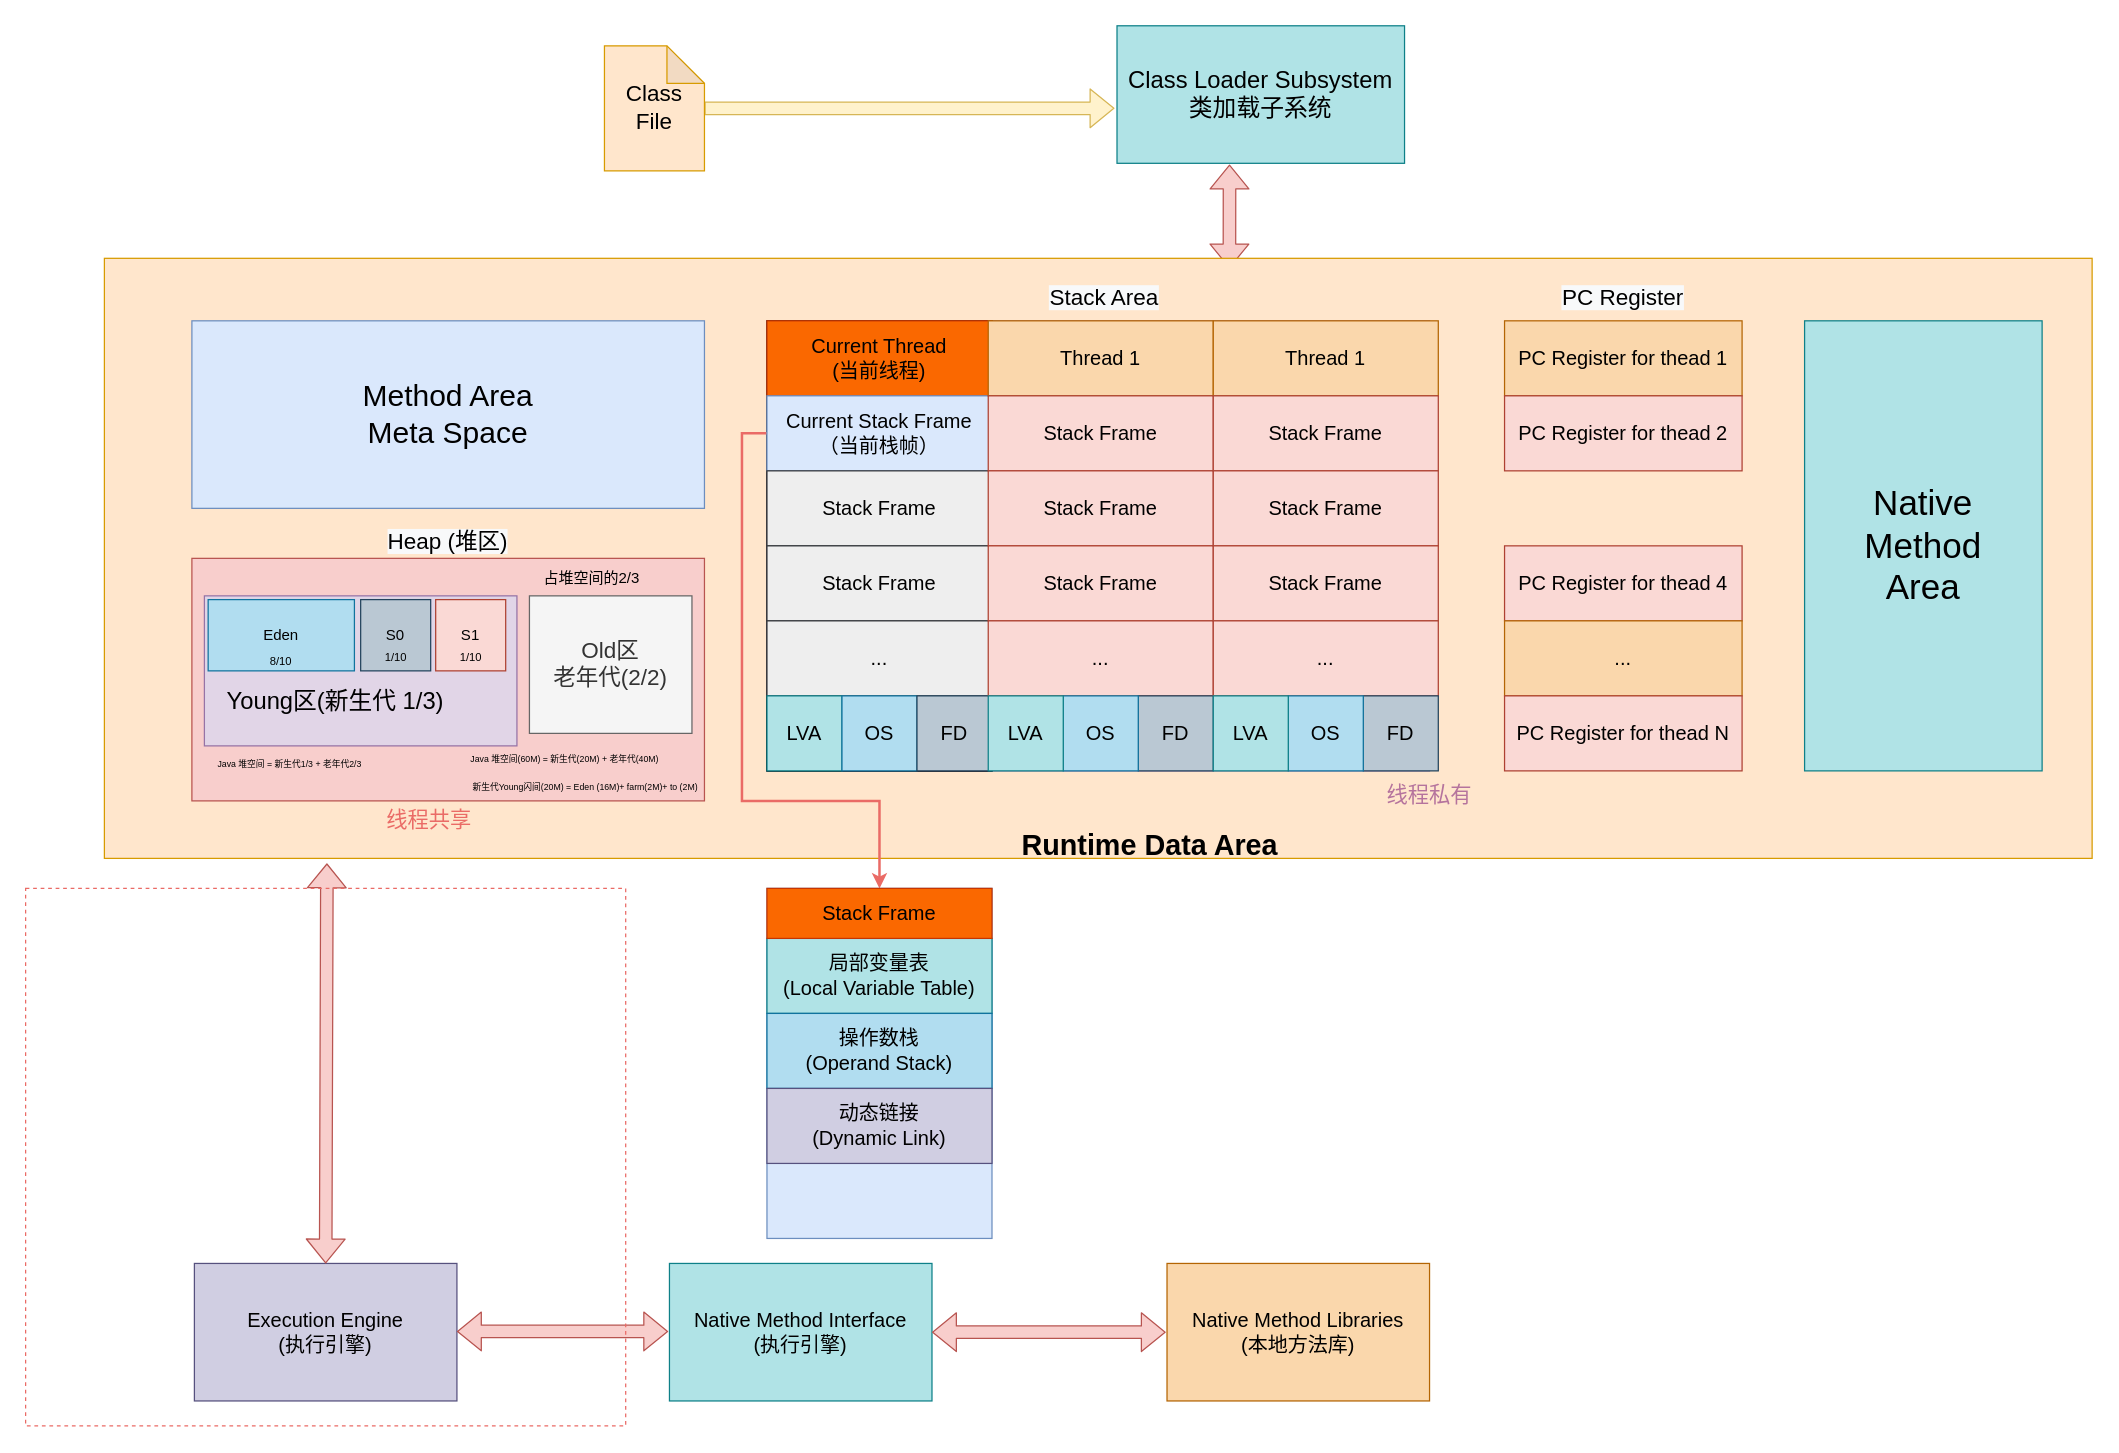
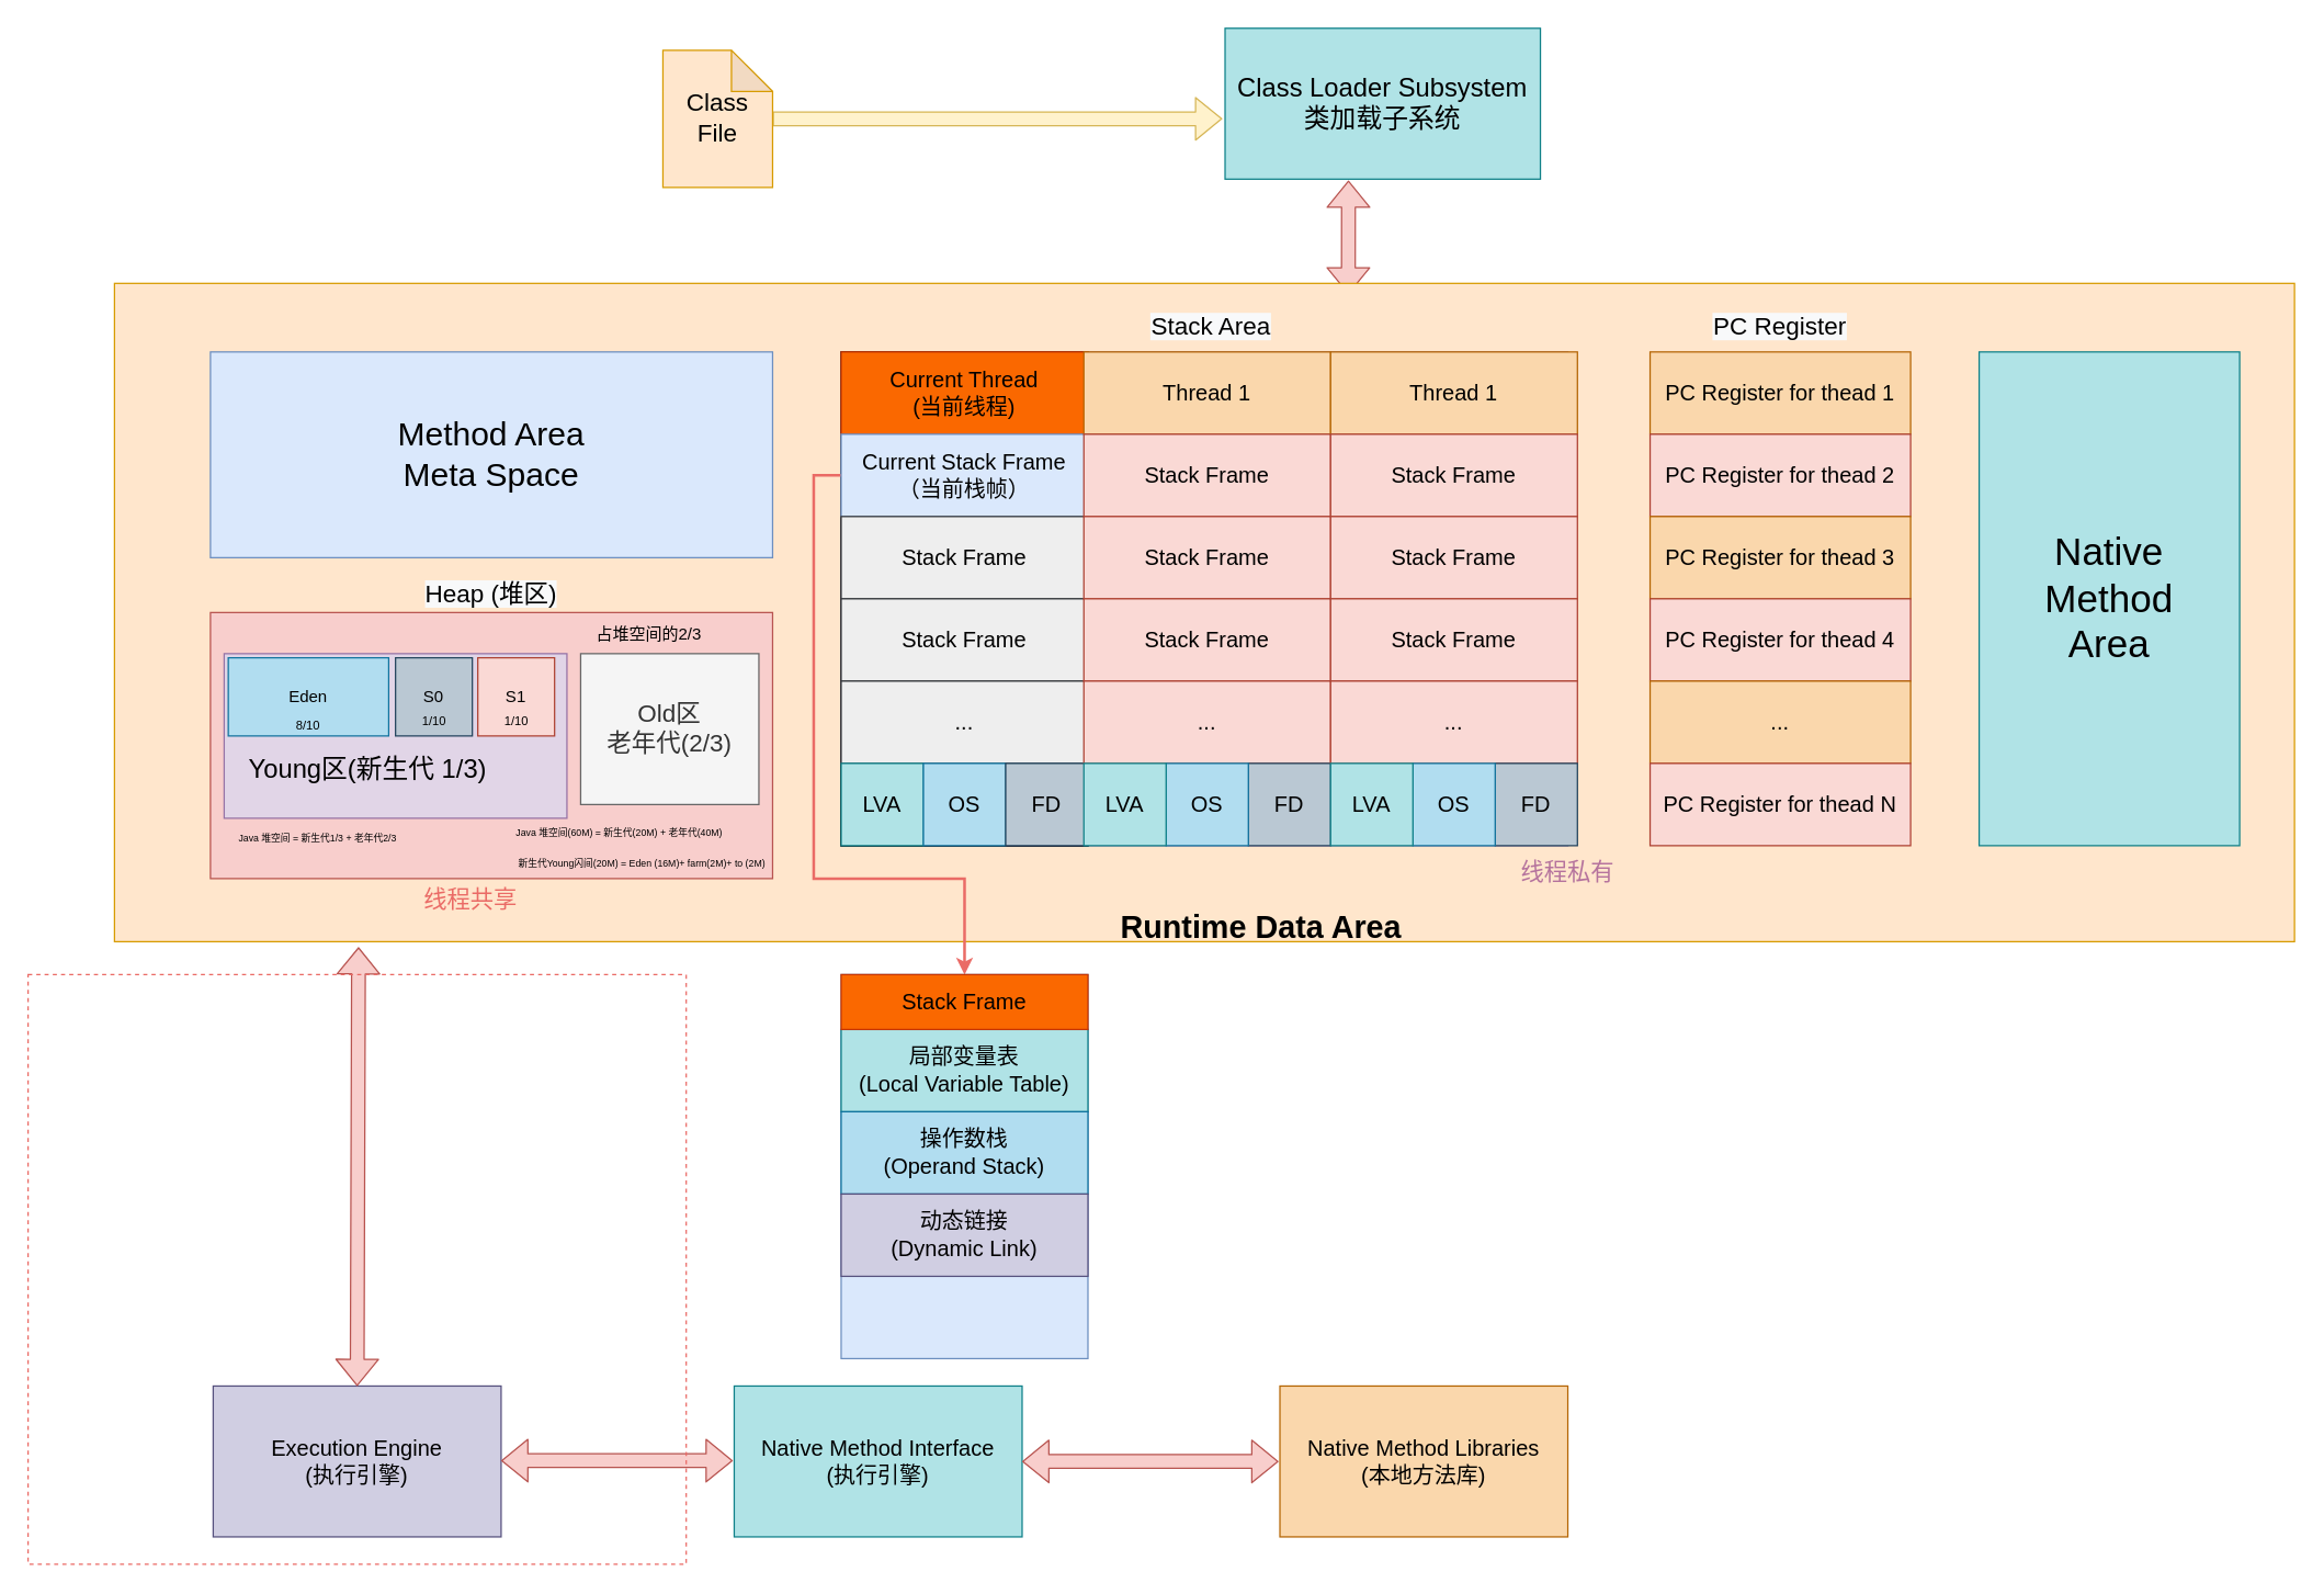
+ <mxCell id="51" value="PC Register for thead 3" style="rounded=0;whiteSpace=wrap;html=1;fontSize=16;strokeWidth=1;fillColor=#fad7ac;strokeColor=#b46504;" parent="48" vertex="1"><mxGeometry y="120" width="190" height="60" as="geometry" /></mxCell>
- <mxCell id="57" value="Old区&lt;br style=&quot;font-size: 18px&quot;&gt;老年代(2/2)" style="rounded=0;whiteSpace=wrap;html=1;fontSize=18;fillColor=#f5f5f5;strokeColor=#666666;fontColor=#333333;" parent="1" vertex="1"><mxGeometry x="423" y="476" width="130" height="110" as="geometry" /></mxCell>
+ <mxCell id="57" value="Old区&lt;br style=&quot;font-size: 18px&quot;&gt;老年代(2/3)" style="rounded=0;whiteSpace=wrap;html=1;fontSize=18;fillColor=#f5f5f5;strokeColor=#666666;fontColor=#333333;" parent="1" vertex="1"><mxGeometry x="423" y="476" width="130" height="110" as="geometry" /></mxCell>
